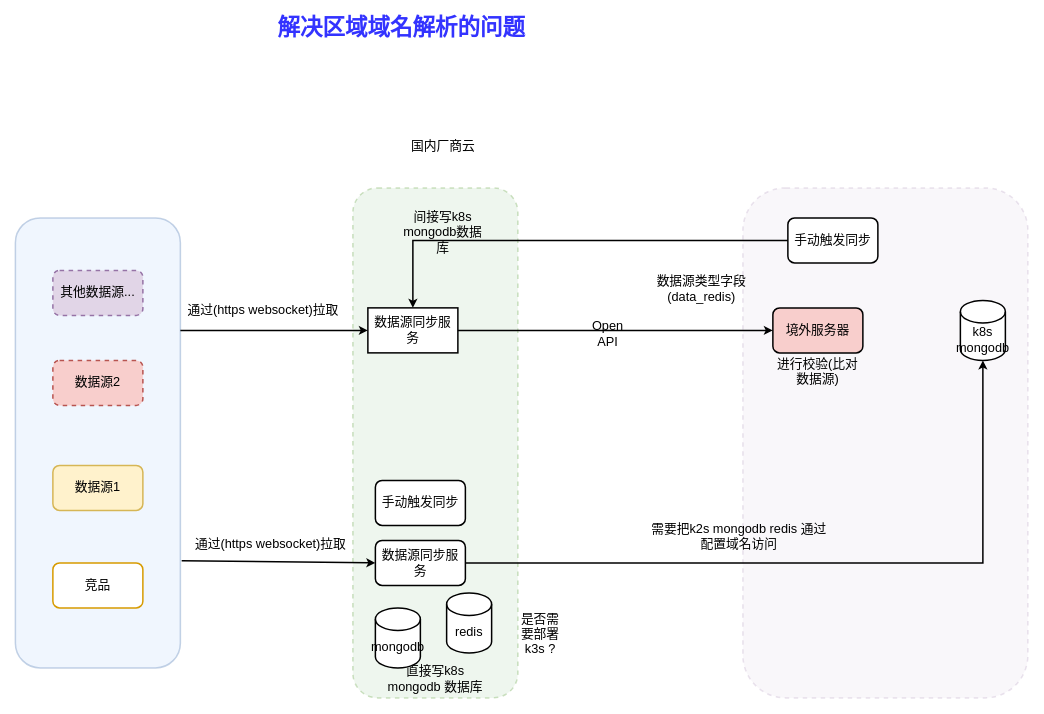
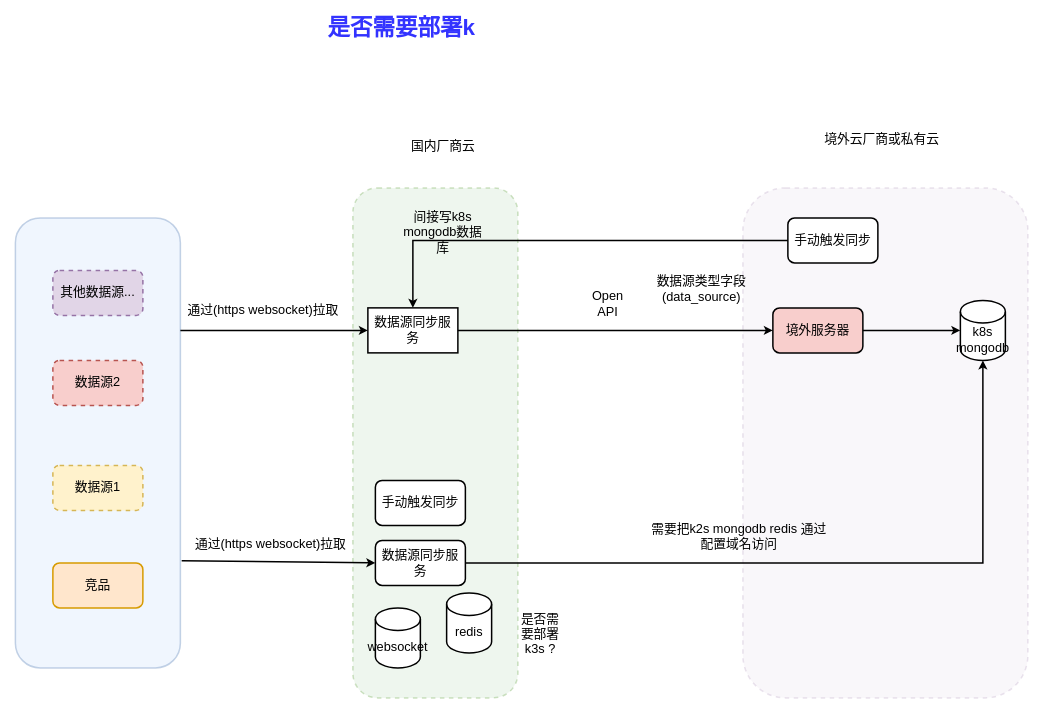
- <mxCell id="29" value="解决区域域名解析的问题" style="text;html=1;strokeColor=none;fillColor=none;align=center;verticalAlign=middle;whiteSpace=wrap;rounded=0;strokeWidth=2;fontSize=30;fontStyle=1;fontColor=#3333FF;" vertex="1" parent="1"><mxGeometry x="210" y="20" width="650" height="30" as="geometry" /></mxCell>
+ <mxCell id="29" value="是否需要部署k" style="text;html=1;strokeColor=none;fillColor=none;align=center;verticalAlign=middle;whiteSpace=wrap;rounded=0;strokeWidth=2;fontSize=30;fontStyle=1;fontColor=#3333FF;" vertex="1" parent="1"><mxGeometry x="210" y="20" width="650" height="30" as="geometry" /></mxCell>
+ <mxCell id="30" value="境外云厂商或私有云" style="text;html=1;align=center;verticalAlign=middle;resizable=0;points=[];autosize=1;strokeColor=none;fillColor=none;strokeWidth=2;fontSize=17;" vertex="1" parent="1"><mxGeometry x="1085" y="170" width="180" height="30" as="geometry" /></mxCell>
- <mxCell id="12" value="数据源类型字段(data_redis)" style="text;html=1;strokeColor=none;fillColor=none;align=center;verticalAlign=middle;whiteSpace=wrap;rounded=0;strokeWidth=2;fontSize=17;" vertex="1" parent="1"><mxGeometry x="850" width="170" height="30" as="geometry" y="370" /></mxCell>
+ <mxCell id="12" value="数据源类型字段(data_source)" style="text;html=1;strokeColor=none;fillColor=none;align=center;verticalAlign=middle;whiteSpace=wrap;rounded=0;strokeWidth=2;fontSize=17;" vertex="1" parent="1"><mxGeometry x="850" width="170" height="30" as="geometry" y="370" /></mxCell>
+ <mxCell id="15" value="" style="endArrow=classic;html=1;rounded=0;exitX=1;exitY=0.5;exitDx=0;exitDy=0;entryX=0;entryY=0.5;entryDx=0;entryDy=0;entryPerimeter=0;strokeWidth=2;fontSize=17;" edge="1" parent="1" source="8" target="14"><mxGeometry width="50" height="50" relative="1" as="geometry"><mxPoint x="1220" y="460" as="sourcePoint" /><mxPoint x="1270" y="410" as="targetPoint" /></mxGeometry></mxCell>
- <mxCell id="9" value="Open API" style="text;html=1;strokeColor=none;fillColor=none;align=center;verticalAlign=middle;whiteSpace=wrap;rounded=0;strokeWidth=2;fontSize=17;" vertex="1" parent="1"><mxGeometry x="780" y="430" width="60" height="30" as="geometry" /></mxCell>
+ <mxCell id="9" value="Open API" style="text;html=1;strokeColor=none;fillColor=none;align=center;verticalAlign=middle;whiteSpace=wrap;rounded=0;strokeWidth=2;fontSize=17;" vertex="1" parent="1"><mxGeometry x="780" y="390" width="60" height="30" as="geometry" /></mxCell>
- <mxCell id="13" value="进行校验(比对数据源)" style="text;html=1;strokeColor=none;fillColor=none;align=center;verticalAlign=middle;whiteSpace=wrap;rounded=0;strokeWidth=2;fontSize=17;" vertex="1" parent="1"><mxGeometry x="1030" y="480" width="120" height="30" as="geometry" /></mxCell>
- <mxCell id="17" value="数据源1" style="rounded=1;whiteSpace=wrap;html=1;strokeWidth=2;fontSize=17;fillColor=#fff2cc;strokeColor=#d6b656;" vertex="1" parent="1"><mxGeometry x="70" y="620" width="120" height="60" as="geometry" /></mxCell>
+ <mxCell id="17" value="数据源1" style="rounded=1;whiteSpace=wrap;html=1;strokeWidth=2;fontSize=17;fillColor=#fff2cc;strokeColor=#d6b656;dashed=1;" vertex="1" parent="1"><mxGeometry x="70" y="620" width="120" height="60" as="geometry" /></mxCell>
- <mxCell id="18" value="竞品" style="rounded=1;whiteSpace=wrap;html=1;strokeWidth=2;fontSize=17;fillColor=#ffffff;strokeColor=#d79b00;" vertex="1" parent="1"><mxGeometry x="70" y="750" width="120" height="60" as="geometry" /></mxCell>
+ <mxCell id="18" value="竞品" style="rounded=1;whiteSpace=wrap;html=1;strokeWidth=2;fontSize=17;fillColor=#ffe6cc;strokeColor=#d79b00;" vertex="1" parent="1"><mxGeometry x="70" y="750" width="120" height="60" as="geometry" /></mxCell>
- <mxCell id="26" value="mongodb" style="shape=cylinder3;whiteSpace=wrap;html=1;boundedLbl=1;backgroundOutline=1;size=15;strokeWidth=2;fontSize=17;" vertex="1" parent="1"><mxGeometry x="500" y="810" width="60" height="80" as="geometry" /></mxCell>
+ <mxCell id="26" value="websocket" style="shape=cylinder3;whiteSpace=wrap;html=1;boundedLbl=1;backgroundOutline=1;size=15;strokeWidth=2;fontSize=17;" vertex="1" parent="1"><mxGeometry x="500" y="810" width="60" height="80" as="geometry" /></mxCell>
- <mxCell id="7" value="直接写k8s mongodb 数据库" style="text;html=1;strokeColor=none;fillColor=none;align=center;verticalAlign=middle;whiteSpace=wrap;rounded=0;strokeWidth=2;fontSize=17;" vertex="1" parent="1"><mxGeometry x="510" y="890" width="140" height="30" as="geometry" /></mxCell>
